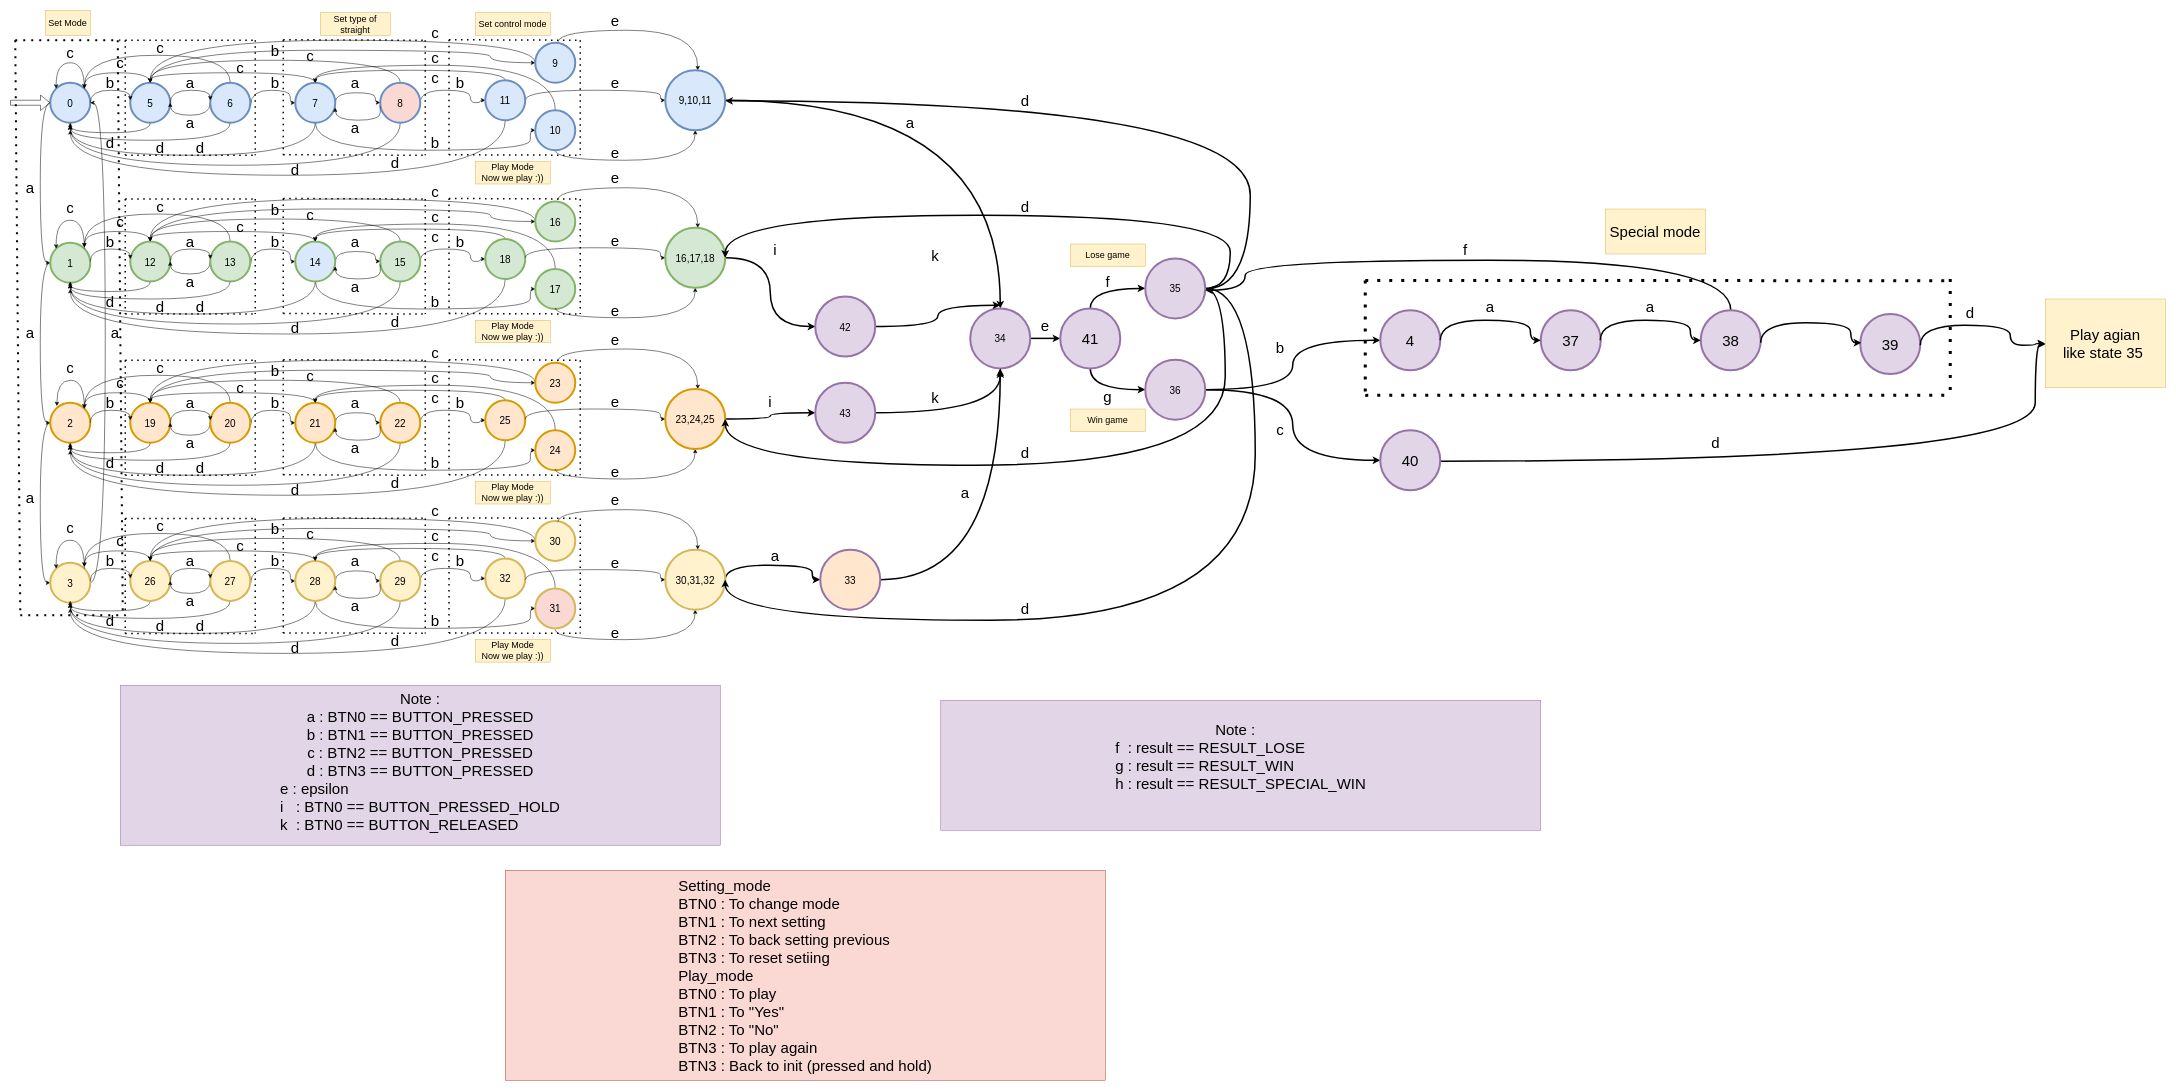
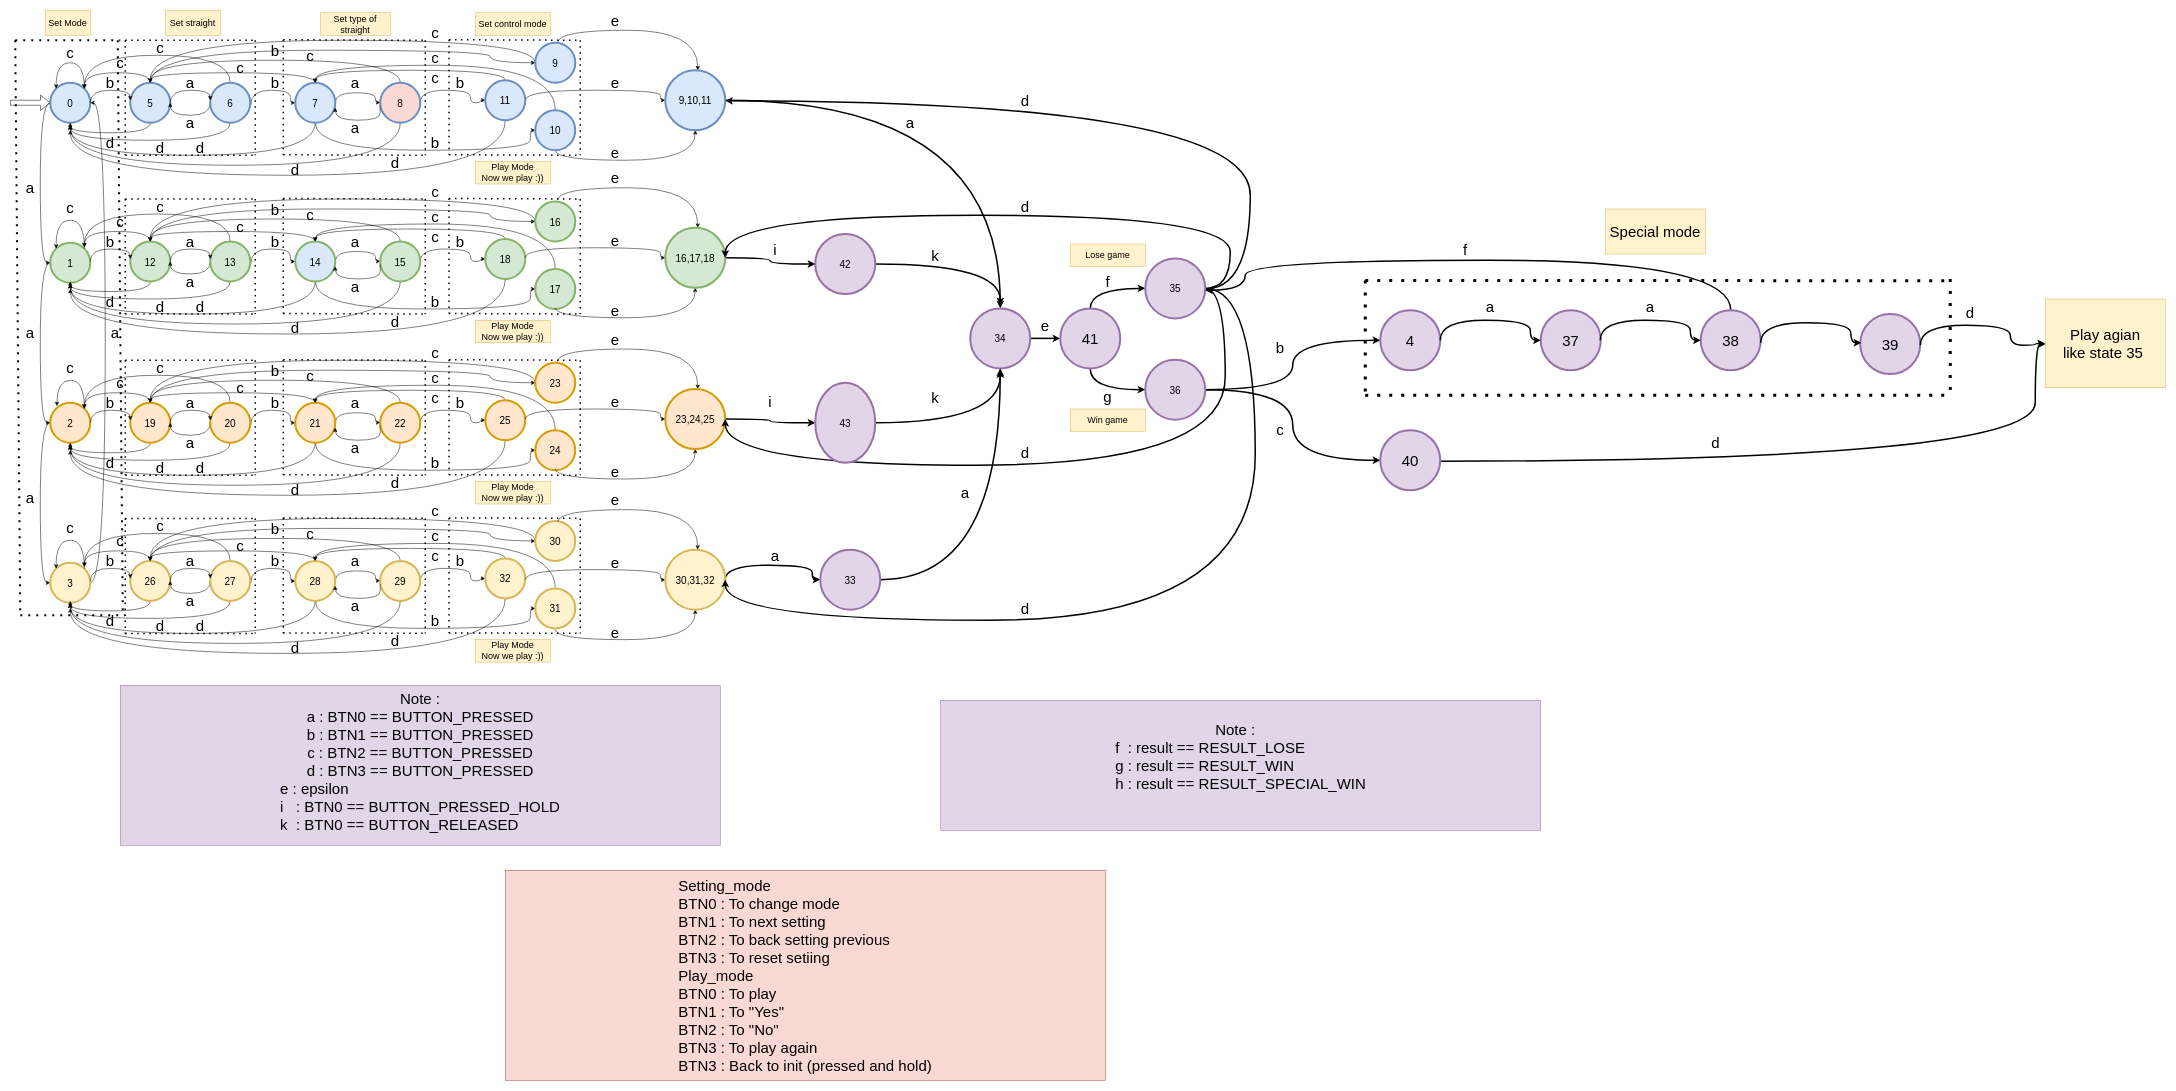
+ <mxCell id="53" value="&lt;span style=&quot;font-size: 18px;&quot;&gt;Set straight&lt;/span&gt;" style="text;align=center;html=1;verticalAlign=middle;whiteSpace=wrap;rounded=0;fillColor=#fff2cc;strokeColor=#d6b656;" parent="1" vertex="1"><mxGeometry x="330" y="20" width="110" height="50" as="geometry" /></mxCell>
- <mxCell id="370" value="&lt;span style=&quot;font-size: 20px;&quot;&gt;42&lt;/span&gt;" style="ellipse;whiteSpace=wrap;html=1;fillColor=#e1d5e7;strokeColor=#9673a6;strokeWidth=4;" vertex="1" parent="1"><mxGeometry x="1630" y="592.5" width="120" height="120" as="geometry" /></mxCell>
+ <mxCell id="370" value="&lt;span style=&quot;font-size: 20px;&quot;&gt;42&lt;/span&gt;" style="ellipse;whiteSpace=wrap;html=1;fillColor=#e1d5e7;strokeColor=#9673a6;strokeWidth=4;" vertex="1" parent="1"><mxGeometry x="1630" y="467.5" width="120" height="120" as="geometry" /></mxCell>
- <mxCell id="368" value="&lt;span style=&quot;font-size: 20px;&quot;&gt;43&lt;/span&gt;" style="ellipse;whiteSpace=wrap;html=1;fillColor=#e1d5e7;strokeColor=#9673a6;strokeWidth=4;" vertex="1" parent="1"><mxGeometry x="1630" y="765" width="120" height="120" as="geometry" /></mxCell>
+ <mxCell id="368" value="&lt;span style=&quot;font-size: 20px;&quot;&gt;43&lt;/span&gt;" style="ellipse;whiteSpace=wrap;html=1;fillColor=#e1d5e7;strokeColor=#9673a6;strokeWidth=4;" vertex="1" parent="1"><mxGeometry x="1630" y="765" width="120" height="160" as="geometry" /></mxCell>
- <mxCell id="335" value="&lt;span style=&quot;font-size: 20px;&quot;&gt;33&lt;/span&gt;" style="ellipse;whiteSpace=wrap;html=1;fillColor=#ffe6cc;strokeColor=#9673a6;strokeWidth=4;" parent="1" vertex="1"><mxGeometry x="1640" y="1098.75" width="120" height="120" as="geometry" /></mxCell>
+ <mxCell id="335" value="&lt;span style=&quot;font-size: 20px;&quot;&gt;33&lt;/span&gt;" style="ellipse;whiteSpace=wrap;html=1;fillColor=#e1d5e7;strokeColor=#9673a6;strokeWidth=4;" parent="1" vertex="1"><mxGeometry x="1640" y="1098.75" width="120" height="120" as="geometry" /></mxCell>
- <mxCell id="273" value="&lt;span style=&quot;font-size: 20px;&quot;&gt;31&lt;/span&gt;" style="ellipse;whiteSpace=wrap;html=1;fillColor=#fad9d5;strokeColor=#d6b656;strokeWidth=4;" parent="1" vertex="1"><mxGeometry x="1070" y="1176.25" width="80" height="80" as="geometry" /></mxCell>
+ <mxCell id="273" value="&lt;span style=&quot;font-size: 20px;&quot;&gt;31&lt;/span&gt;" style="ellipse;whiteSpace=wrap;html=1;fillColor=#fff2cc;strokeColor=#d6b656;strokeWidth=4;" parent="1" vertex="1"><mxGeometry x="1070" y="1176.25" width="80" height="80" as="geometry" /></mxCell>
